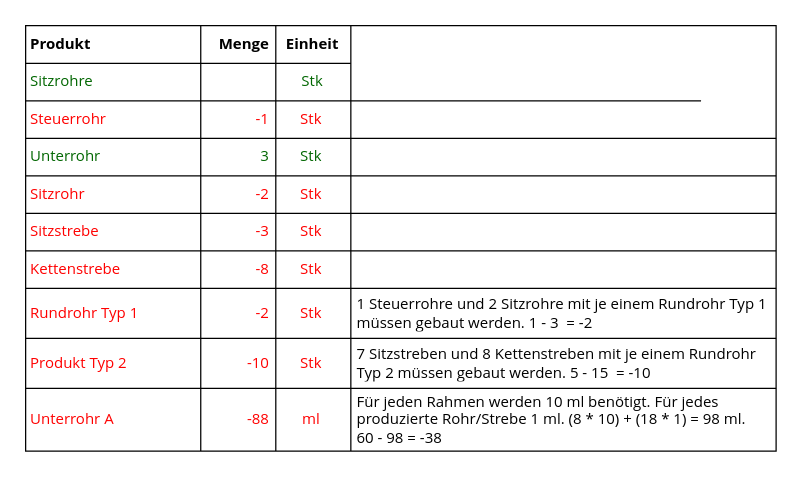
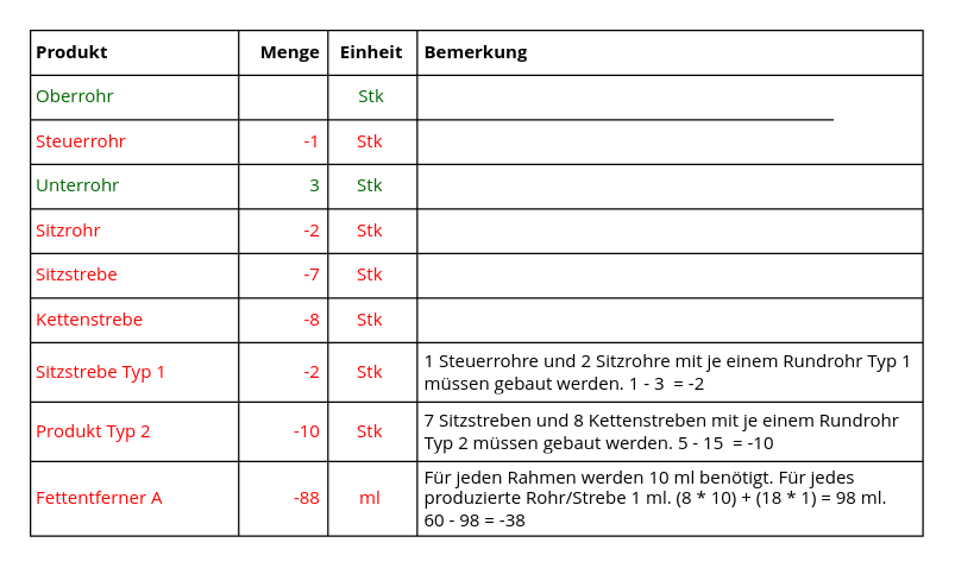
+ <mxCell id="7" value="Bemerkung" style="shape=partialRectangle;html=1;whiteSpace=wrap;connectable=0;fillColor=none;top=0;left=0;bottom=0;right=0;overflow=hidden;fontFamily=Open Sans;spacingLeft=3;align=left;fontStyle=1" parent="3" vertex="1"><mxGeometry x="260" width="340" height="30" as="geometry" /></mxCell>
- <mxCell id="9" value="&lt;font color=&quot;#006600&quot;&gt;Sitzrohre&lt;/font&gt;" style="shape=partialRectangle;html=1;whiteSpace=wrap;connectable=0;fillColor=none;top=0;left=0;bottom=0;right=0;overflow=hidden;fontFamily=Open Sans;spacingLeft=2;align=left;" parent="8" vertex="1"><mxGeometry width="140" height="30" as="geometry" /></mxCell>
+ <mxCell id="9" value="&lt;font color=&quot;#006600&quot;&gt;Oberrohr&lt;/font&gt;" style="shape=partialRectangle;html=1;whiteSpace=wrap;connectable=0;fillColor=none;top=0;left=0;bottom=0;right=0;overflow=hidden;fontFamily=Open Sans;spacingLeft=2;align=left;" parent="8" vertex="1"><mxGeometry width="140" height="30" as="geometry" /></mxCell>
- <mxCell id="29" value="-3" style="shape=partialRectangle;html=1;whiteSpace=wrap;connectable=0;fillColor=none;top=0;left=0;bottom=0;right=0;overflow=hidden;fontFamily=Open Sans;align=right;spacingRight=3;fontColor=#FF0000;" parent="27" vertex="1"><mxGeometry x="140" width="60" height="30" as="geometry" /></mxCell>
+ <mxCell id="29" value="-7" style="shape=partialRectangle;html=1;whiteSpace=wrap;connectable=0;fillColor=none;top=0;left=0;bottom=0;right=0;overflow=hidden;fontFamily=Open Sans;align=right;spacingRight=3;fontColor=#FF0000;" parent="27" vertex="1"><mxGeometry x="140" width="60" height="30" as="geometry" /></mxCell>
- <mxCell id="38" value="&lt;meta charset=&quot;utf-8&quot;&gt;Rundrohr Typ 1" style="shape=partialRectangle;html=1;whiteSpace=wrap;connectable=0;fillColor=none;top=0;left=0;bottom=0;right=0;overflow=hidden;fontFamily=Open Sans;align=left;spacingLeft=2;fontColor=#FF0000;" parent="37" vertex="1"><mxGeometry width="140" height="40" as="geometry" /></mxCell>
+ <mxCell id="38" value="&lt;meta charset=&quot;utf-8&quot;&gt;Sitzstrebe Typ 1" style="shape=partialRectangle;html=1;whiteSpace=wrap;connectable=0;fillColor=none;top=0;left=0;bottom=0;right=0;overflow=hidden;fontFamily=Open Sans;align=left;spacingLeft=2;fontColor=#FF0000;" parent="37" vertex="1"><mxGeometry width="140" height="40" as="geometry" /></mxCell>
- <mxCell id="48" value="Unterrohr A" style="shape=partialRectangle;html=1;whiteSpace=wrap;connectable=0;fillColor=none;top=0;left=0;bottom=0;right=0;overflow=hidden;fontFamily=Open Sans;align=left;spacingLeft=2;fontColor=#FF0000;" parent="47" vertex="1"><mxGeometry width="140" height="50" as="geometry" /></mxCell>
+ <mxCell id="48" value="Fettentferner A" style="shape=partialRectangle;html=1;whiteSpace=wrap;connectable=0;fillColor=none;top=0;left=0;bottom=0;right=0;overflow=hidden;fontFamily=Open Sans;align=left;spacingLeft=2;fontColor=#FF0000;" parent="47" vertex="1"><mxGeometry width="140" height="50" as="geometry" /></mxCell>
